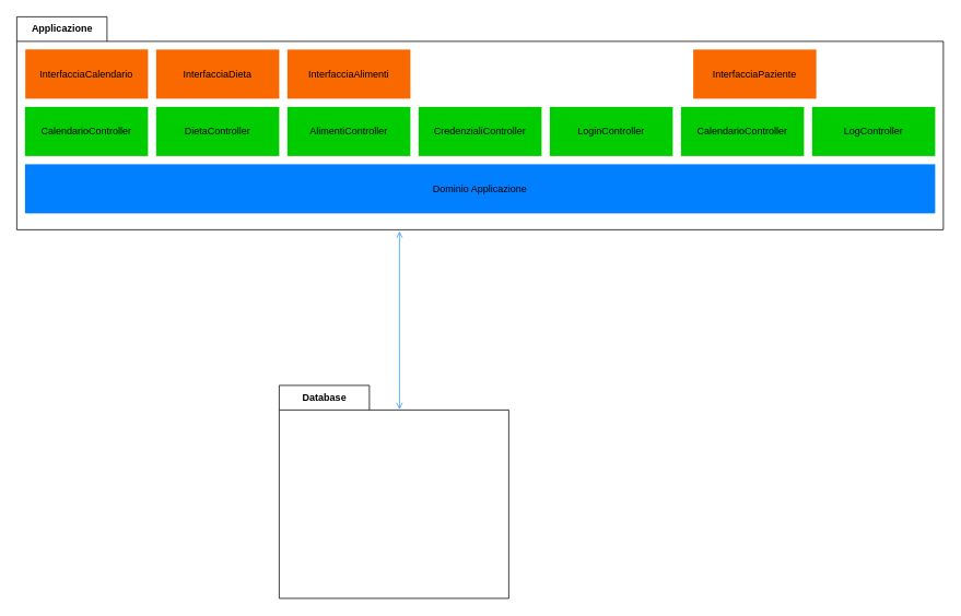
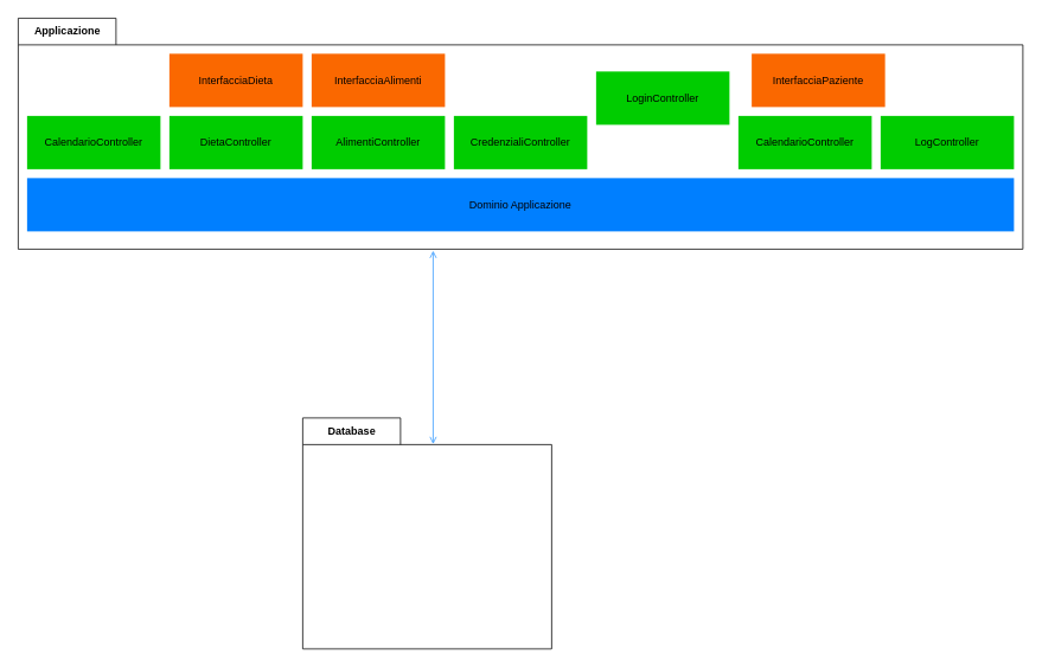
- <mxCell id="4" value="InterfacciaCalendario" style="rounded=0;whiteSpace=wrap;html=1;strokeColor=none;strokeWidth=1;fillColor=#FA6800;gradientColor=none;" parent="2" vertex="1"><mxGeometry x="10.42" y="39.83" width="149.58" height="60.17" as="geometry" /></mxCell>
- <mxCell id="13" value="LoginController" style="rounded=0;whiteSpace=wrap;html=1;strokeColor=none;strokeWidth=1;fillColor=#00CC00;gradientColor=none;" parent="1" vertex="1"><mxGeometry x="670" y="130" width="150" height="60" as="geometry" /></mxCell>
+ <mxCell id="13" value="LoginController" style="rounded=0;whiteSpace=wrap;html=1;strokeColor=none;strokeWidth=1;fillColor=#00CC00;gradientColor=none;" parent="1" vertex="1"><mxGeometry x="670" y="80" width="150" height="60" as="geometry" /></mxCell>
